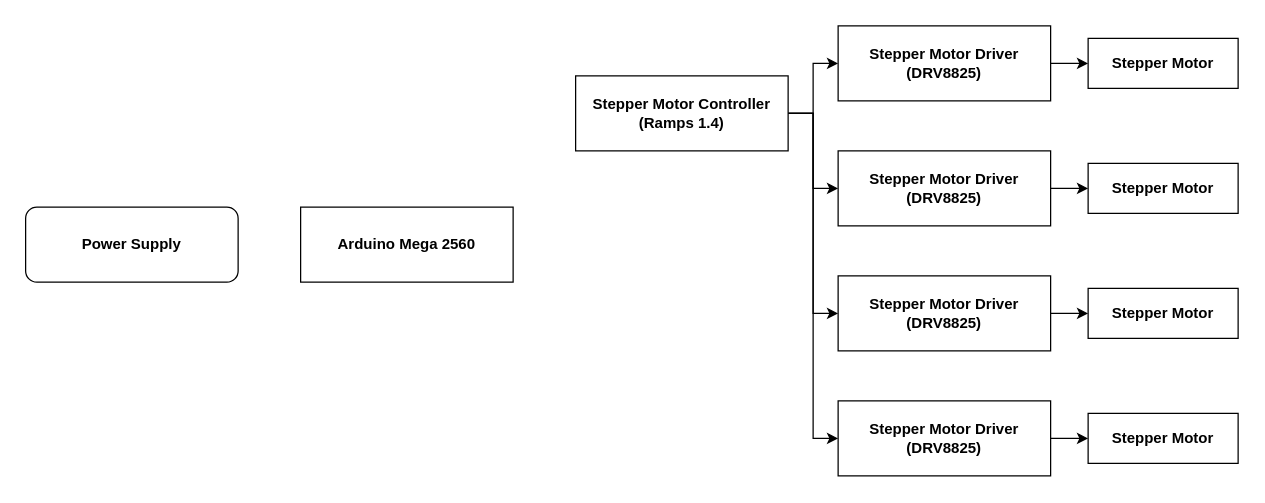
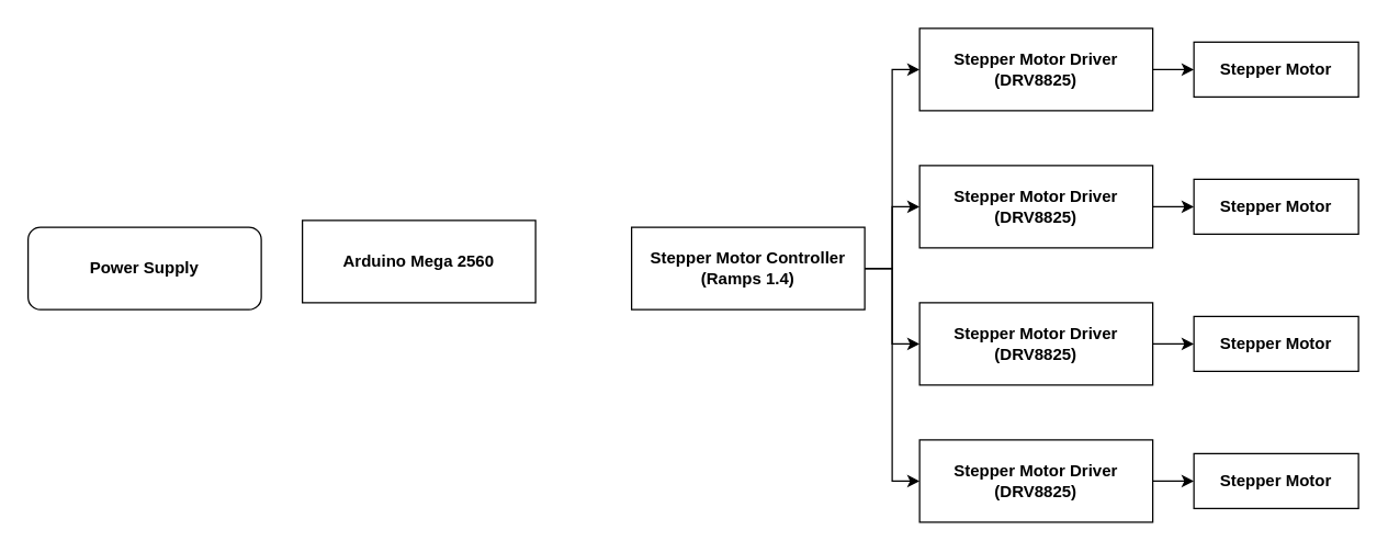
- <mxCell id="15" value="&lt;b&gt;Stepper Motor Controller&lt;br&gt;(Ramps 1.4)&lt;br&gt;&lt;/b&gt;" style="rounded=0;whiteSpace=wrap;html=1;" vertex="1" parent="1"><mxGeometry x="460" y="60" width="170" height="60" as="geometry" /></mxCell>
+ <mxCell id="15" value="&lt;b&gt;Stepper Motor Controller&lt;br&gt;(Ramps 1.4)&lt;br&gt;&lt;/b&gt;" style="rounded=0;whiteSpace=wrap;html=1;" vertex="1" parent="1"><mxGeometry x="460" y="165" width="170" height="60" as="geometry" /></mxCell>
- <mxCell id="2" value="&lt;b&gt;Arduino Mega 2560&lt;/b&gt;" style="rounded=0;whiteSpace=wrap;html=1;" vertex="1" parent="1"><mxGeometry x="240" y="165" width="170" height="60" as="geometry" /></mxCell>
+ <mxCell id="2" value="&lt;b&gt;Arduino Mega 2560&lt;/b&gt;" style="rounded=0;whiteSpace=wrap;html=1;" vertex="1" parent="1"><mxGeometry x="220" y="160" width="170" height="60" as="geometry" /></mxCell>
